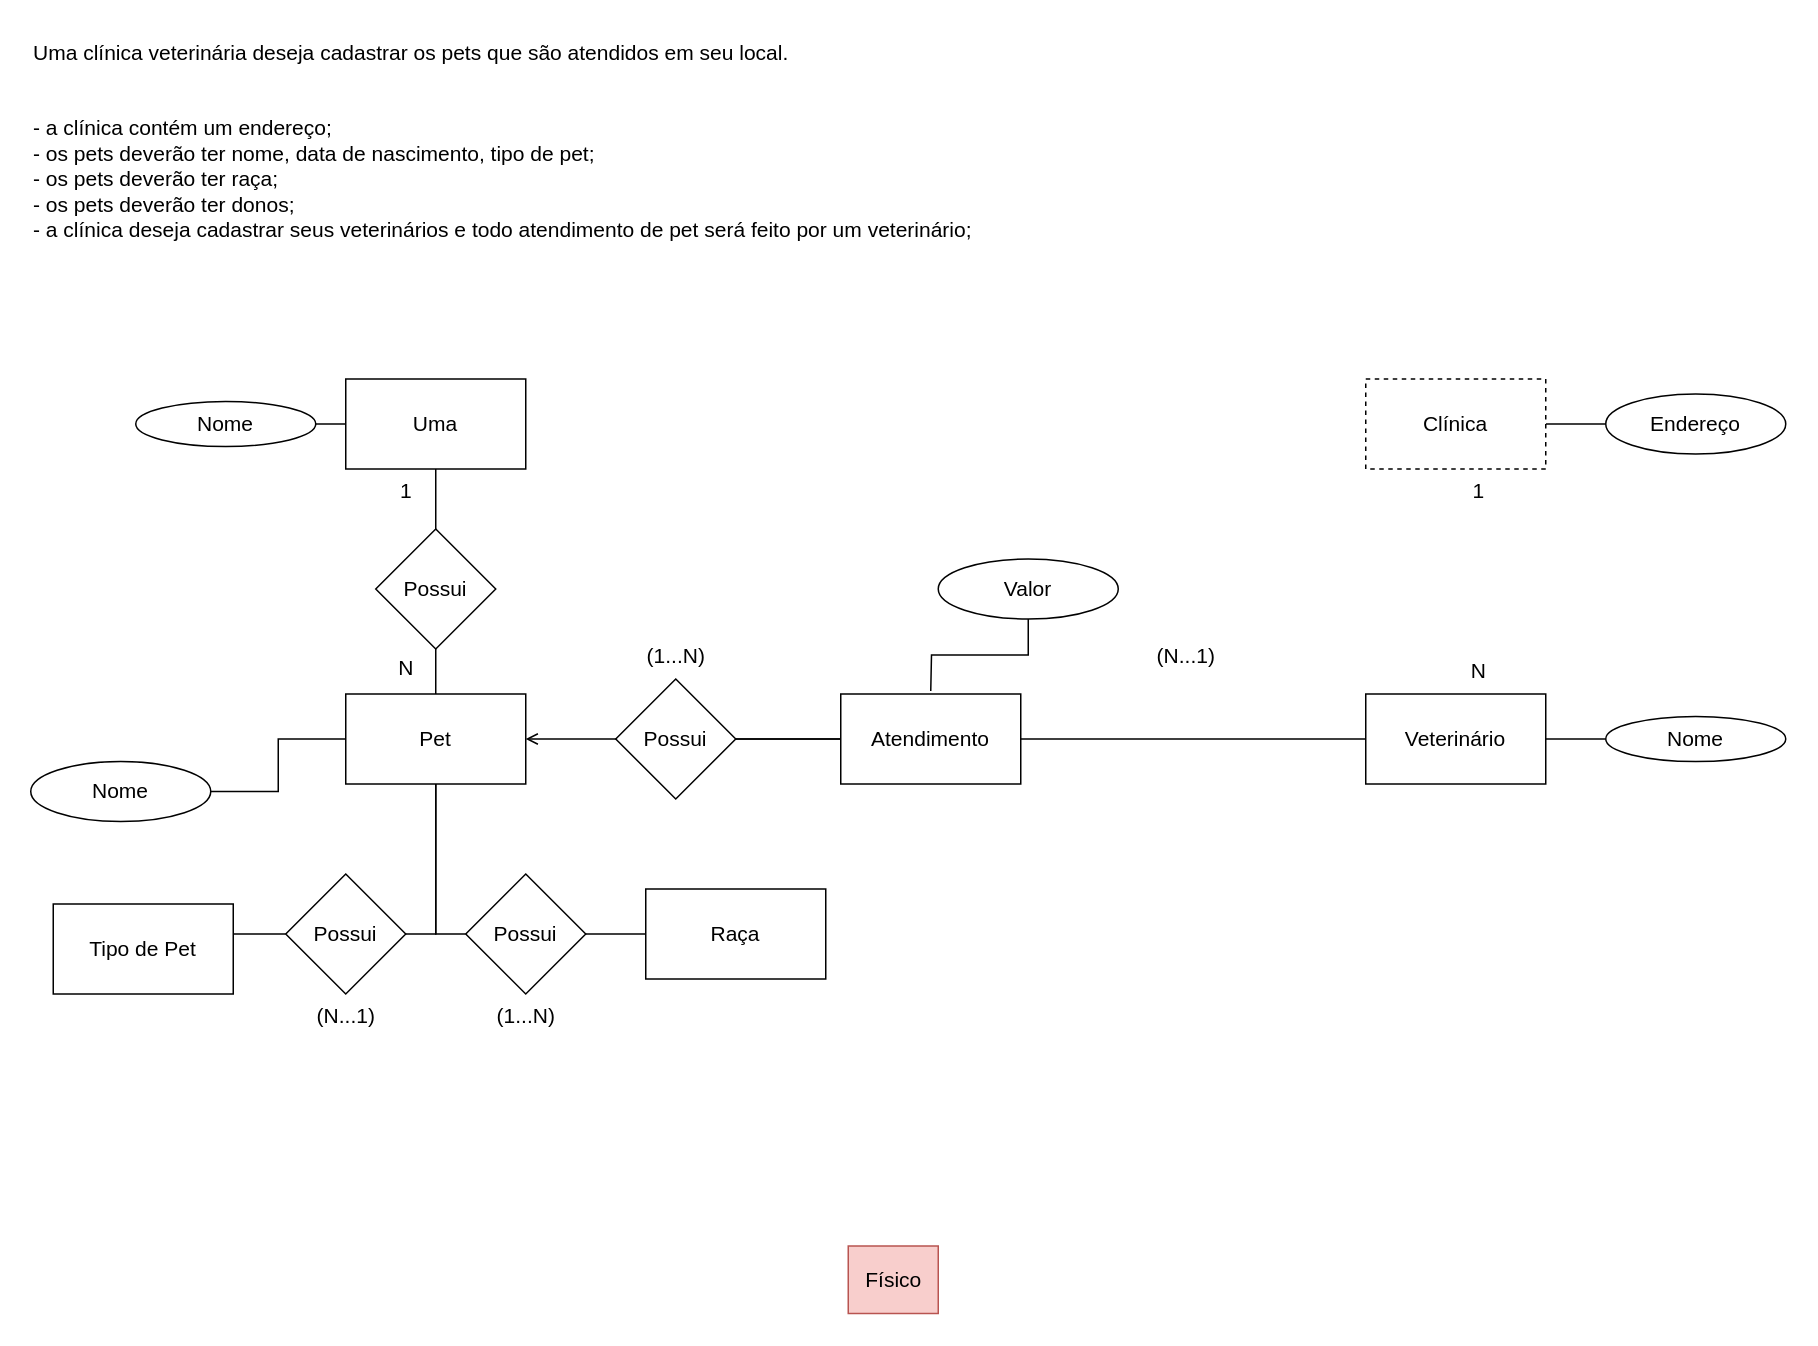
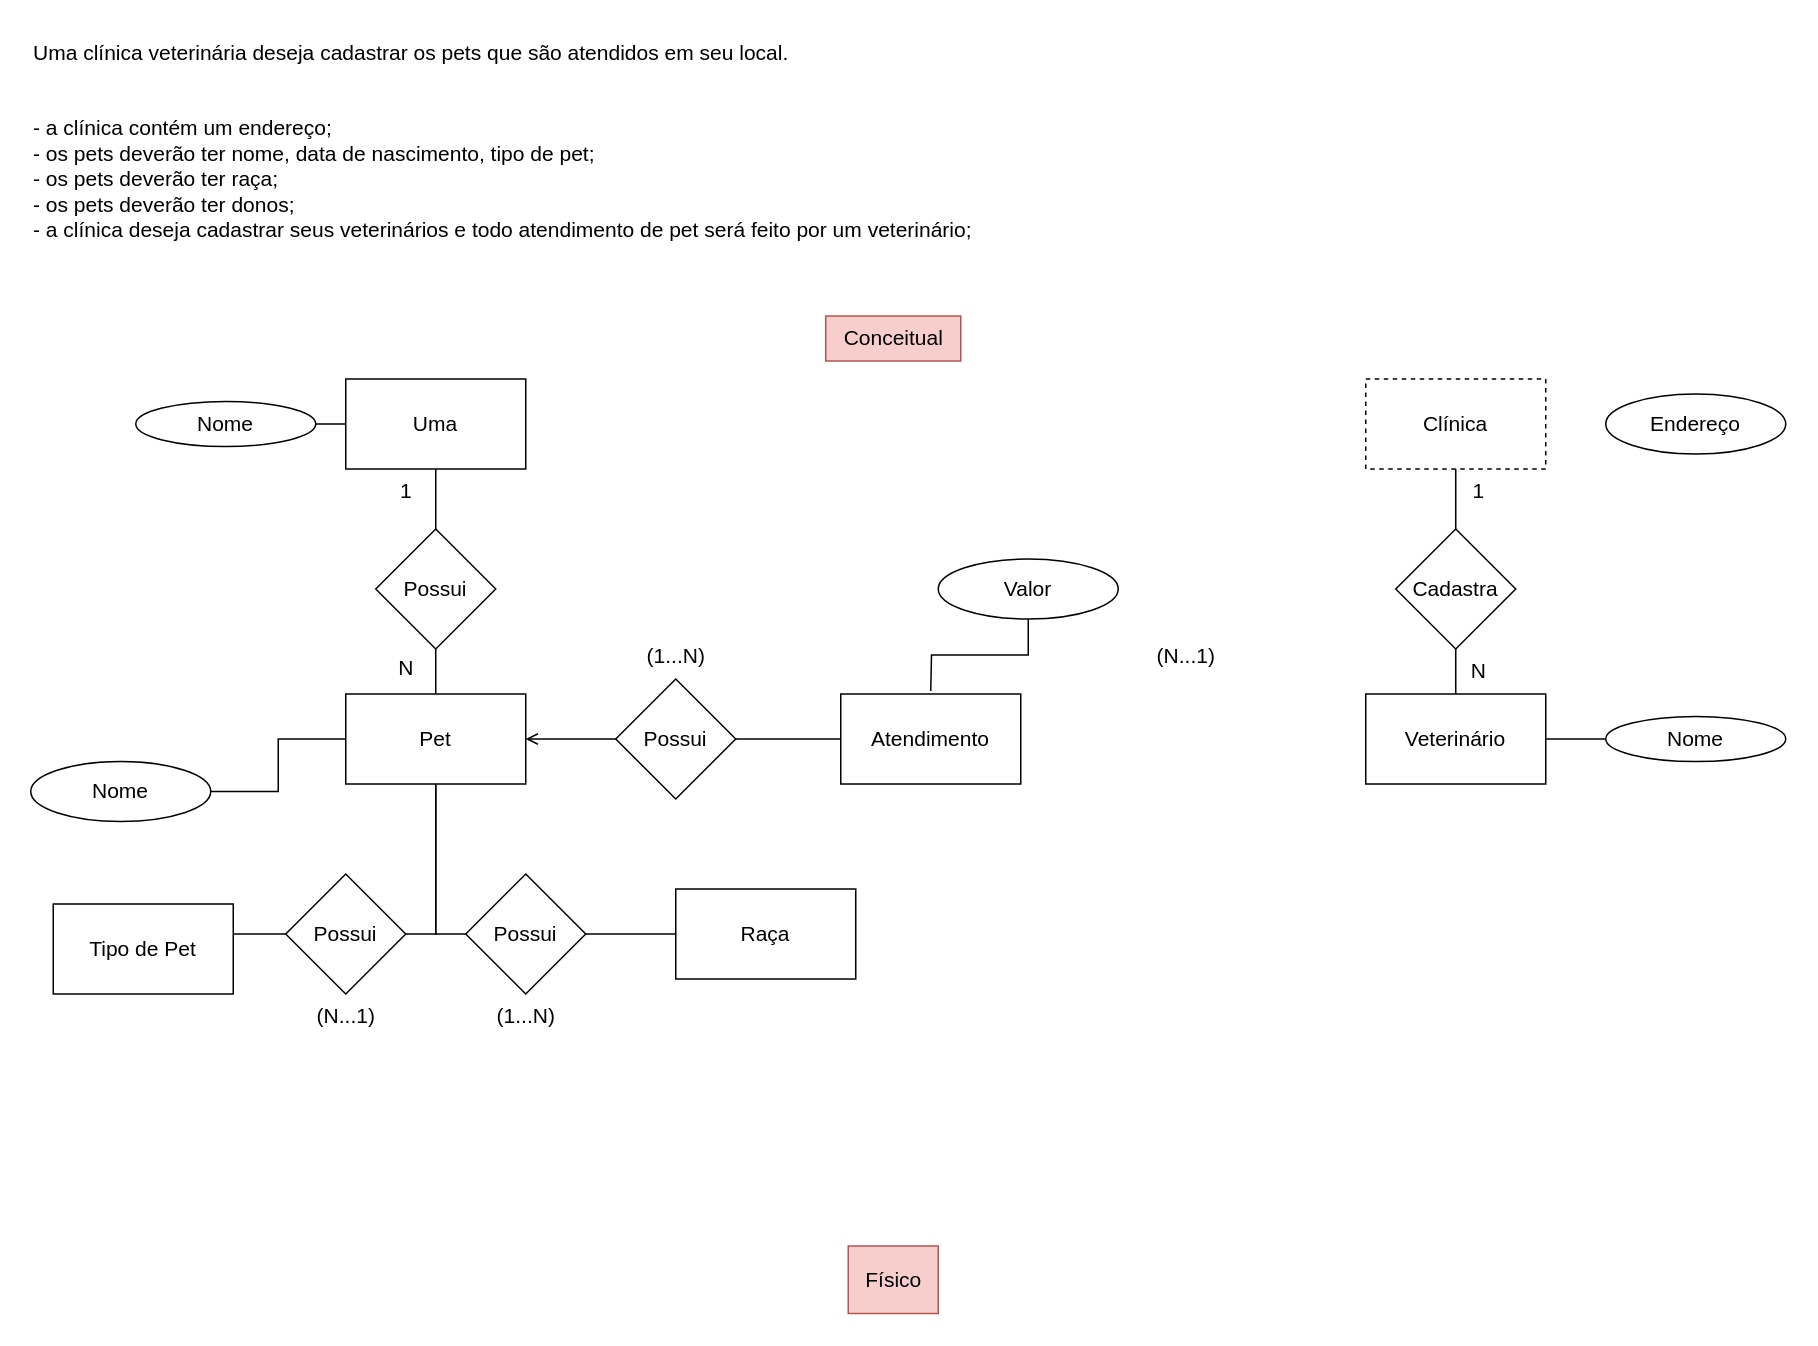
+ <mxCell id="40" value="&lt;font style=&quot;font-size: 14px;&quot;&gt;Conceitual&lt;/font&gt;" style="text;html=1;align=center;verticalAlign=middle;resizable=0;points=[];autosize=1;strokeColor=#b85450;fillColor=#f8cecc;" vertex="1" parent="1"><mxGeometry x="550" y="210" width="90" height="30" as="geometry" /></mxCell>
- <mxCell id="4" style="edgeStyle=orthogonalEdgeStyle;rounded=0;orthogonalLoop=1;jettySize=auto;html=1;entryX=0;entryY=0.5;entryDx=0;entryDy=0;endArrow=none;endFill=0;" parent="1" source="5" target="18" edge="1"><mxGeometry relative="1" as="geometry" /></mxCell>
+ <mxCell id="3" style="edgeStyle=orthogonalEdgeStyle;rounded=0;orthogonalLoop=1;jettySize=auto;html=1;endArrow=none;endFill=0;" parent="1" source="5" target="11" edge="1"><mxGeometry relative="1" as="geometry" /></mxCell>
+ <mxCell id="17" value="&lt;font style=&quot;font-size: 14px;&quot;&gt;Cadastra&lt;/font&gt;" style="rhombus;whiteSpace=wrap;html=1;" parent="1" vertex="1"><mxGeometry x="930" y="352" width="80" height="80" as="geometry" /></mxCell>
- <mxCell id="36" value="" style="edgeStyle=orthogonalEdgeStyle;rounded=0;orthogonalLoop=1;jettySize=auto;html=1;exitX=0;exitY=0.5;exitDx=0;exitDy=0;entryX=1;entryY=0.5;entryDx=0;entryDy=0;endArrow=none;endFill=0;" parent="1" source="11" target="37" edge="1"><mxGeometry relative="1" as="geometry"><Array as="points"><mxPoint x="410" y="492" /></Array><mxPoint x="910" y="492" as="sourcePoint" /><mxPoint x="350" y="492" as="targetPoint" /></mxGeometry></mxCell>
- <mxCell id="33" value="&lt;span style=&quot;font-size: 14px;&quot;&gt;Raça&lt;/span&gt;" style="rounded=0;whiteSpace=wrap;html=1;" parent="1" vertex="1"><mxGeometry x="430" y="592" width="120" height="60" as="geometry" /></mxCell>
+ <mxCell id="33" value="&lt;span style=&quot;font-size: 14px;&quot;&gt;Raça&lt;/span&gt;" style="rounded=0;whiteSpace=wrap;html=1;" parent="1" vertex="1"><mxGeometry x="450" y="592" width="120" height="60" as="geometry" /></mxCell>
